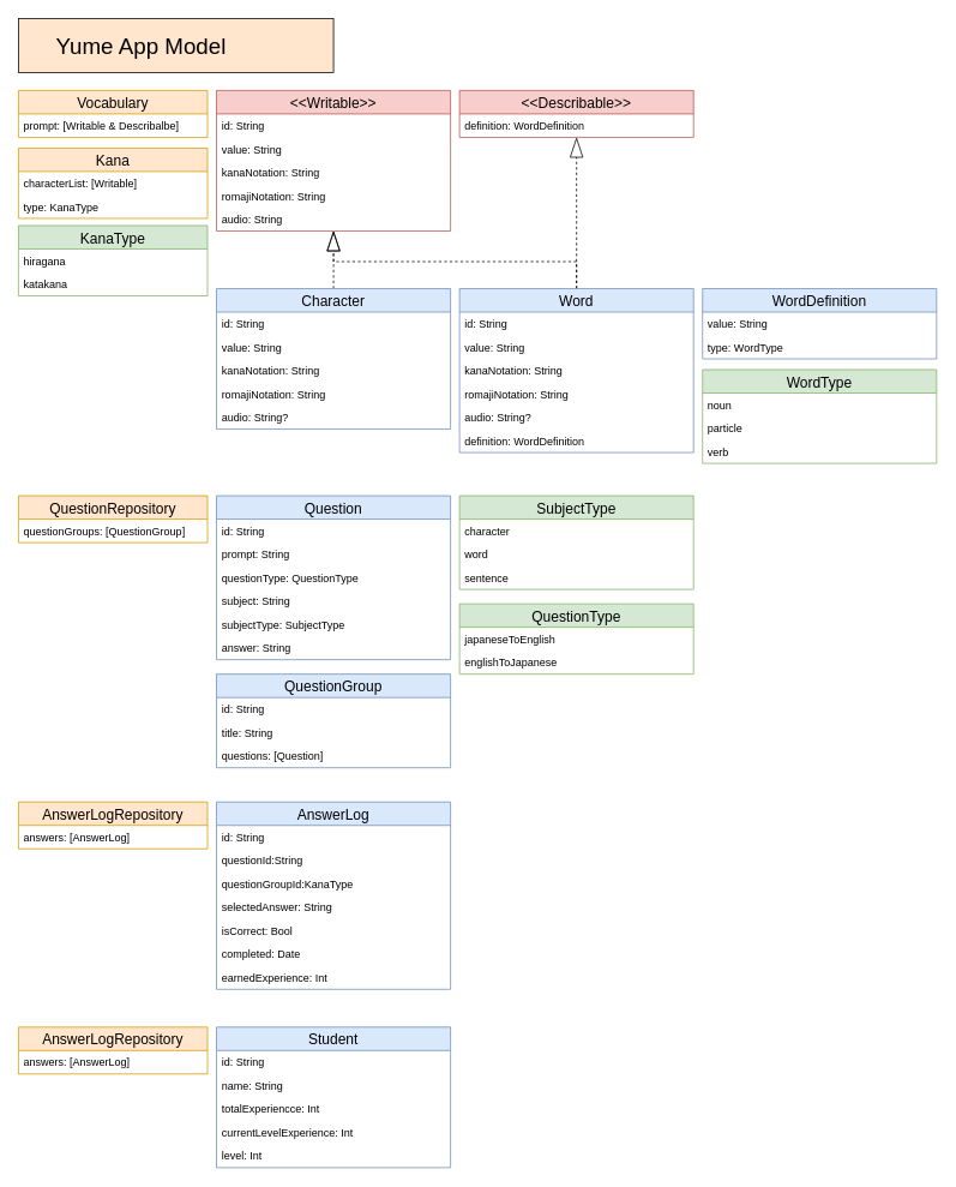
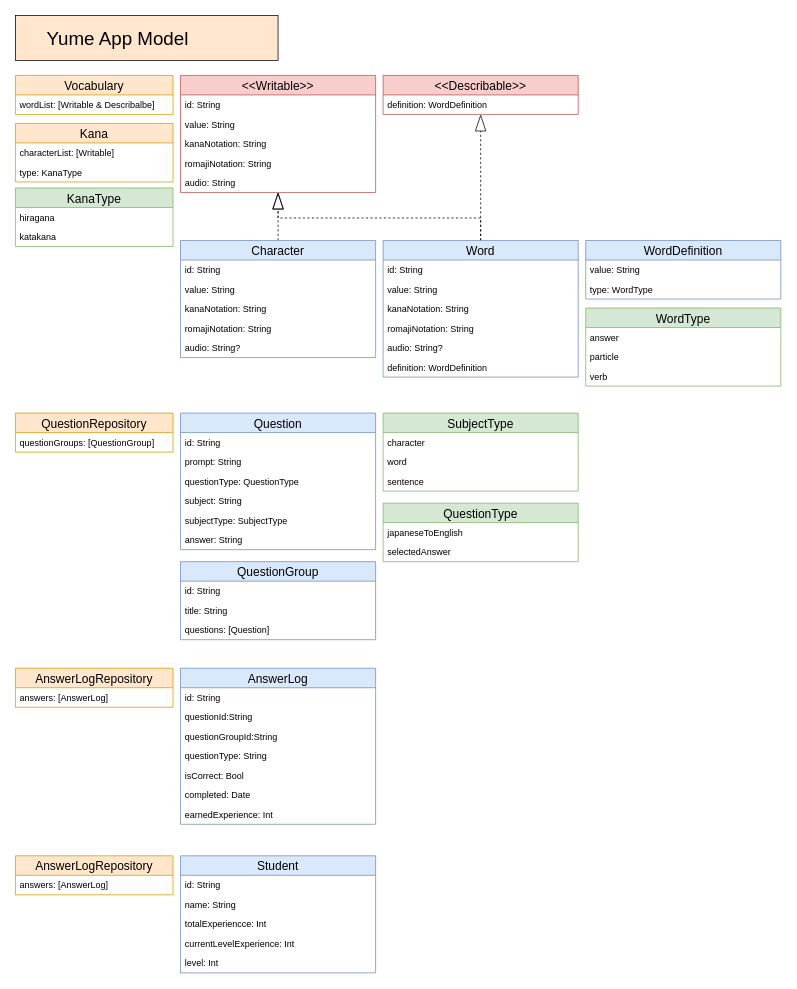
- <mxCell id="35" value="prompt: [Writable &amp; Describalbe]" style="text;strokeColor=none;fillColor=none;align=left;verticalAlign=top;spacingLeft=4;spacingRight=4;overflow=hidden;rotatable=0;points=[[0,0.5],[1,0.5]];portConstraint=eastwest;" vertex="1" parent="34"><mxGeometry y="26" width="210" height="26" as="geometry" /></mxCell>
+ <mxCell id="35" value="wordList: [Writable &amp; Describalbe]" style="text;strokeColor=none;fillColor=none;align=left;verticalAlign=top;spacingLeft=4;spacingRight=4;overflow=hidden;rotatable=0;points=[[0,0.5],[1,0.5]];portConstraint=eastwest;" vertex="1" parent="34"><mxGeometry y="26" width="210" height="26" as="geometry" /></mxCell>
- <mxCell id="22" value="noun" style="text;align=left;verticalAlign=top;spacingLeft=4;spacingRight=4;overflow=hidden;rotatable=0;points=[[0,0.5],[1,0.5]];portConstraint=eastwest;" vertex="1" parent="21"><mxGeometry y="26" width="260" height="26" as="geometry" /></mxCell>
+ <mxCell id="22" value="answer" style="text;align=left;verticalAlign=top;spacingLeft=4;spacingRight=4;overflow=hidden;rotatable=0;points=[[0,0.5],[1,0.5]];portConstraint=eastwest;" vertex="1" parent="21"><mxGeometry y="26" width="260" height="26" as="geometry" /></mxCell>
- <mxCell id="55" value="englishToJapanese" style="text;align=left;verticalAlign=top;spacingLeft=4;spacingRight=4;overflow=hidden;rotatable=0;points=[[0,0.5],[1,0.5]];portConstraint=eastwest;" vertex="1" parent="53"><mxGeometry y="52" width="260" height="26" as="geometry" /></mxCell>
+ <mxCell id="55" value="selectedAnswer" style="text;align=left;verticalAlign=top;spacingLeft=4;spacingRight=4;overflow=hidden;rotatable=0;points=[[0,0.5],[1,0.5]];portConstraint=eastwest;" vertex="1" parent="53"><mxGeometry y="52" width="260" height="26" as="geometry" /></mxCell>
- <mxCell id="63" value="questionGroupId:KanaType" style="text;align=left;verticalAlign=top;spacingLeft=4;spacingRight=4;overflow=hidden;rotatable=0;points=[[0,0.5],[1,0.5]];portConstraint=eastwest;" vertex="1" parent="60"><mxGeometry y="78" width="260" height="26" as="geometry" /></mxCell>
+ <mxCell id="63" value="questionGroupId:String" style="text;align=left;verticalAlign=top;spacingLeft=4;spacingRight=4;overflow=hidden;rotatable=0;points=[[0,0.5],[1,0.5]];portConstraint=eastwest;" vertex="1" parent="60"><mxGeometry y="78" width="260" height="26" as="geometry" /></mxCell>
- <mxCell id="64" value="selectedAnswer: String" style="text;align=left;verticalAlign=top;spacingLeft=4;spacingRight=4;overflow=hidden;rotatable=0;points=[[0,0.5],[1,0.5]];portConstraint=eastwest;" vertex="1" parent="60"><mxGeometry y="104" width="260" height="26" as="geometry" /></mxCell>
+ <mxCell id="64" value="questionType: String" style="text;align=left;verticalAlign=top;spacingLeft=4;spacingRight=4;overflow=hidden;rotatable=0;points=[[0,0.5],[1,0.5]];portConstraint=eastwest;" vertex="1" parent="60"><mxGeometry y="104" width="260" height="26" as="geometry" /></mxCell>
